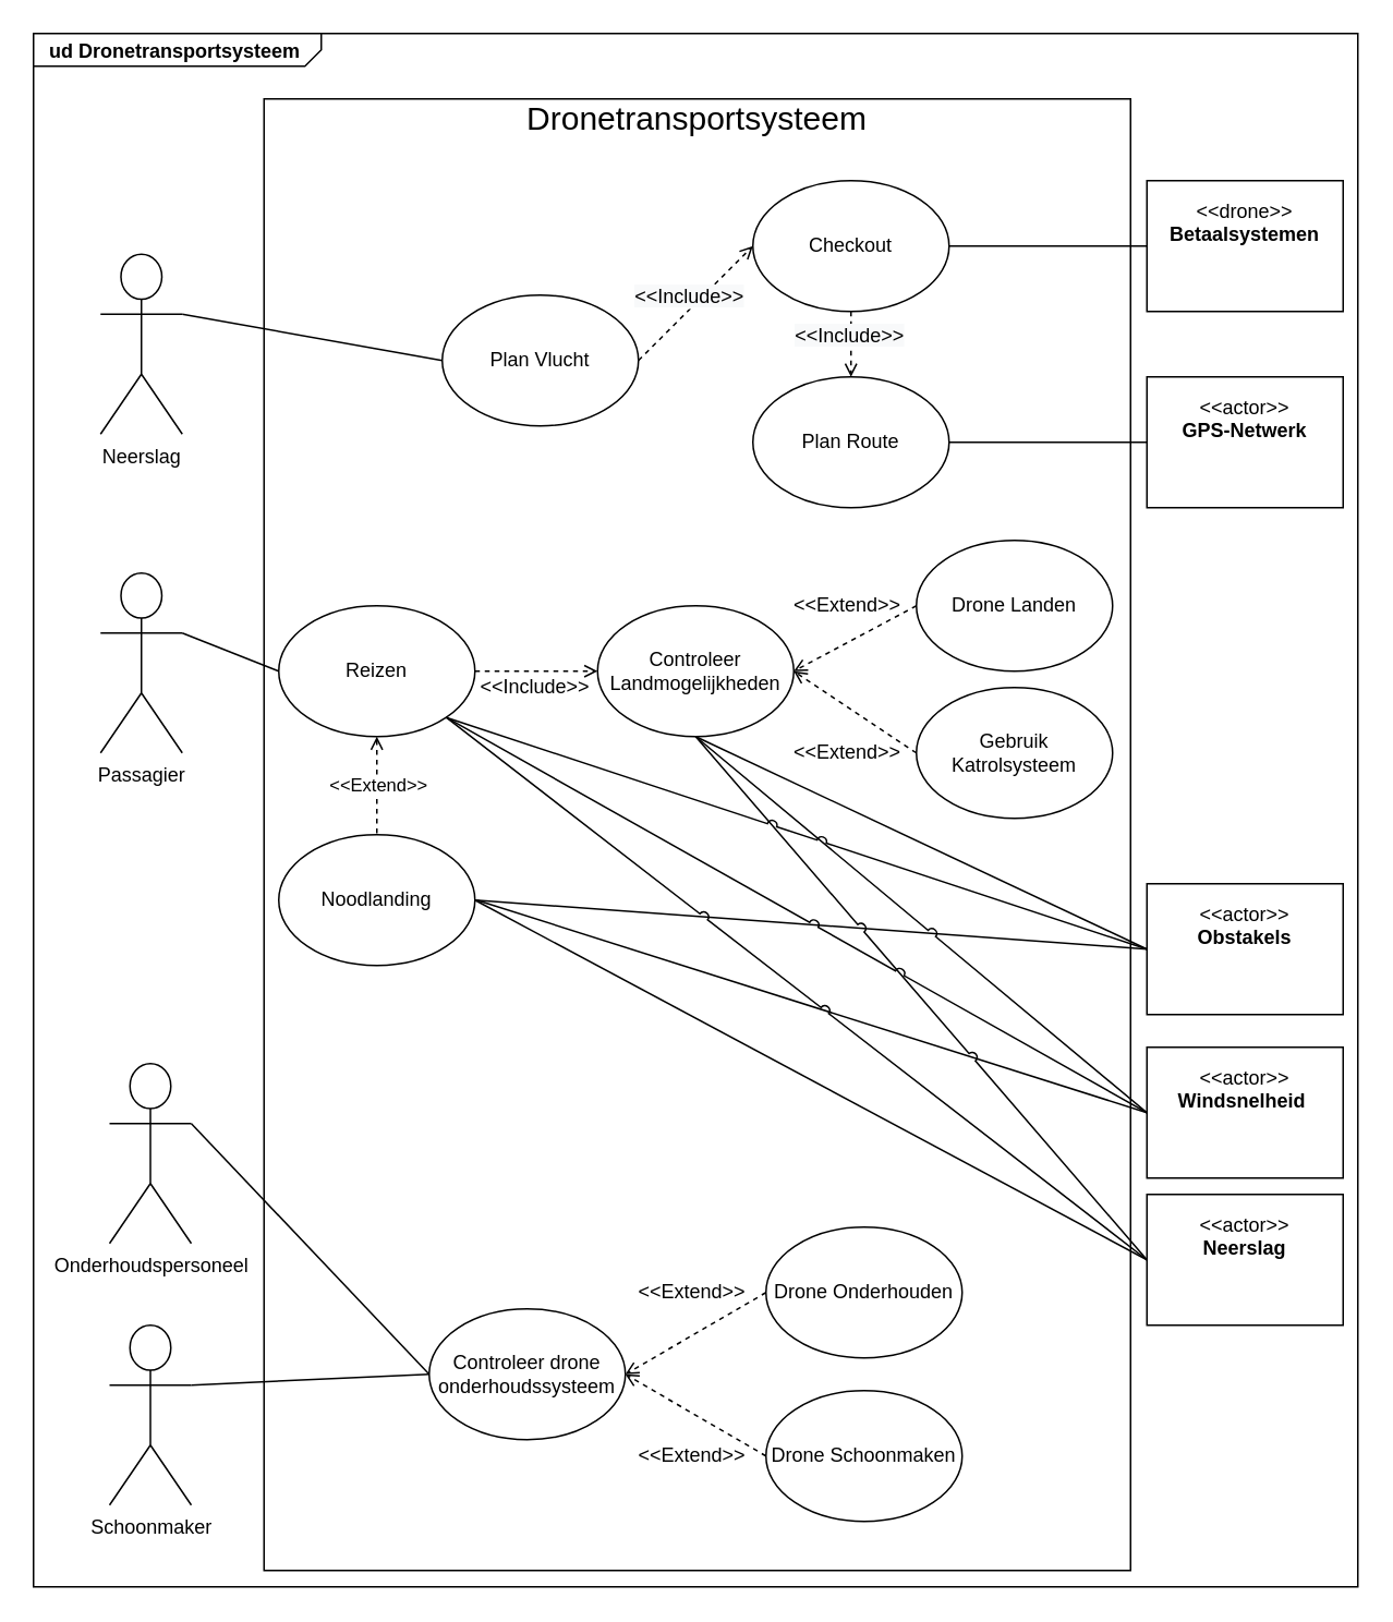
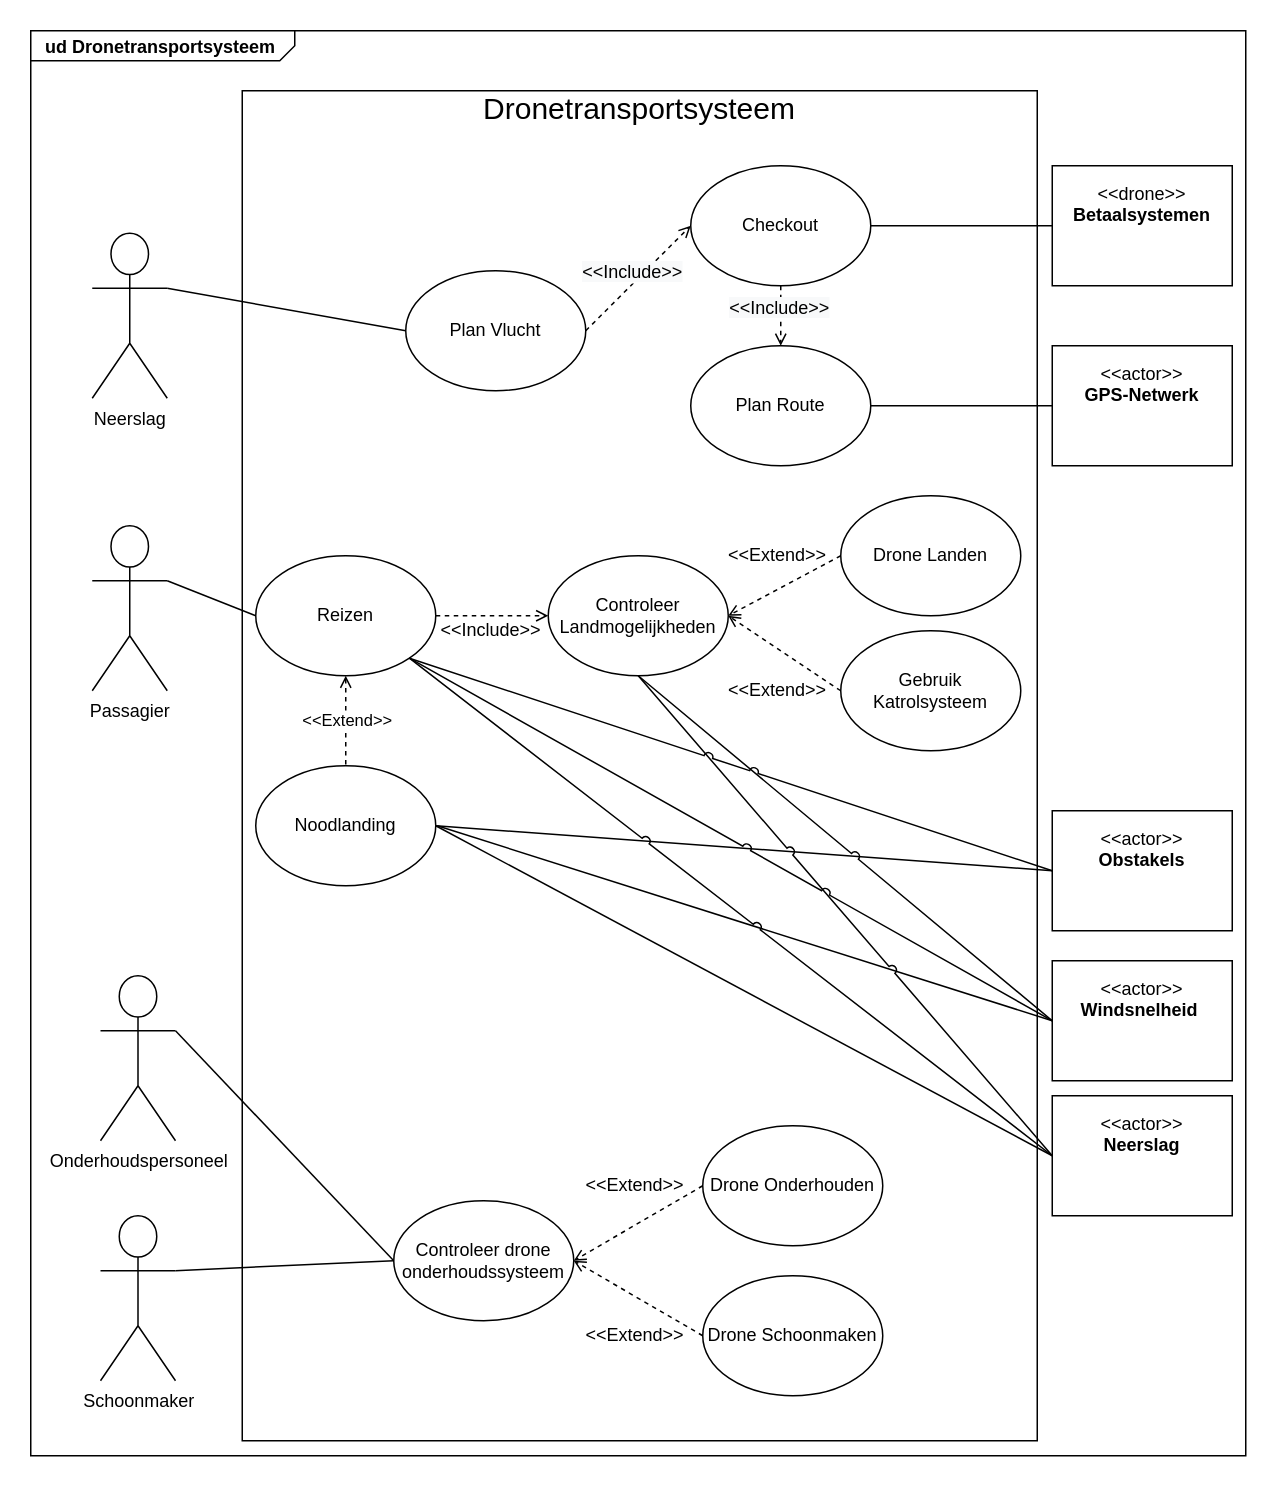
- <mxCell id="52" value="" style="endArrow=none;html=1;exitX=0;exitY=0.5;exitDx=0;exitDy=0;entryX=0.5;entryY=1;entryDx=0;entryDy=0;jumpStyle=arc;" edge="1" parent="1" source="9" target="19"><mxGeometry width="50" height="50" relative="1" as="geometry"><mxPoint x="721" y="705" as="sourcePoint" /><mxPoint x="445" y="470" as="targetPoint" /><Array as="points" /></mxGeometry></mxCell>
